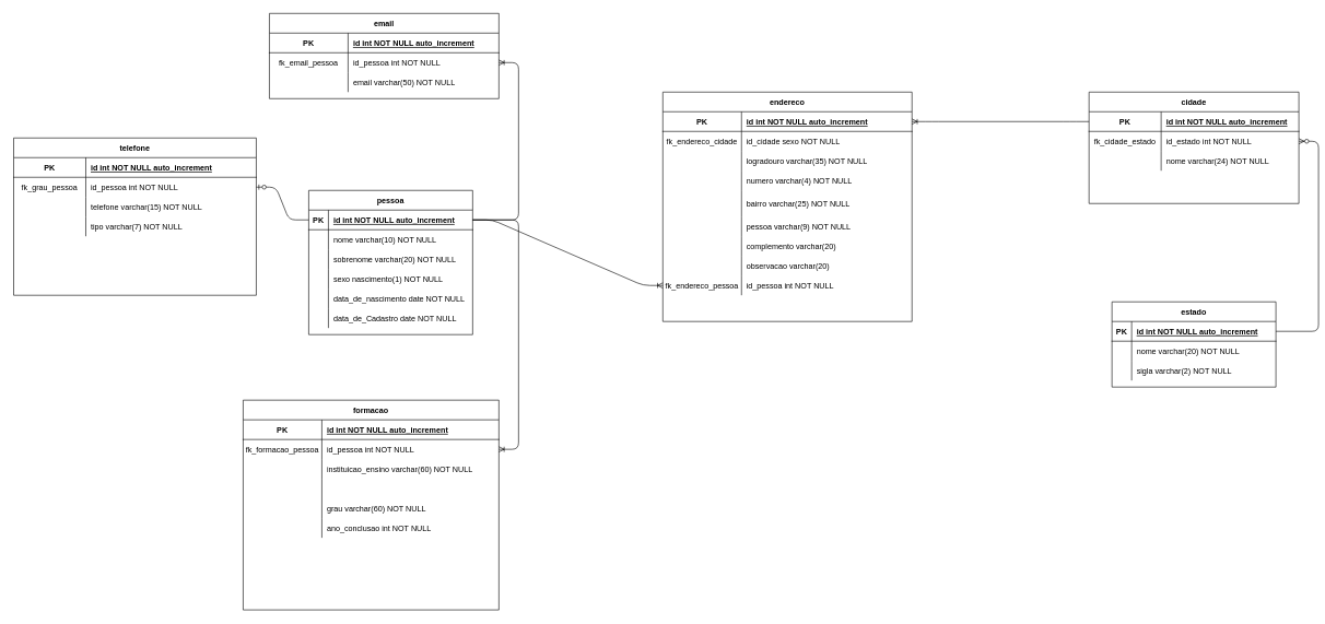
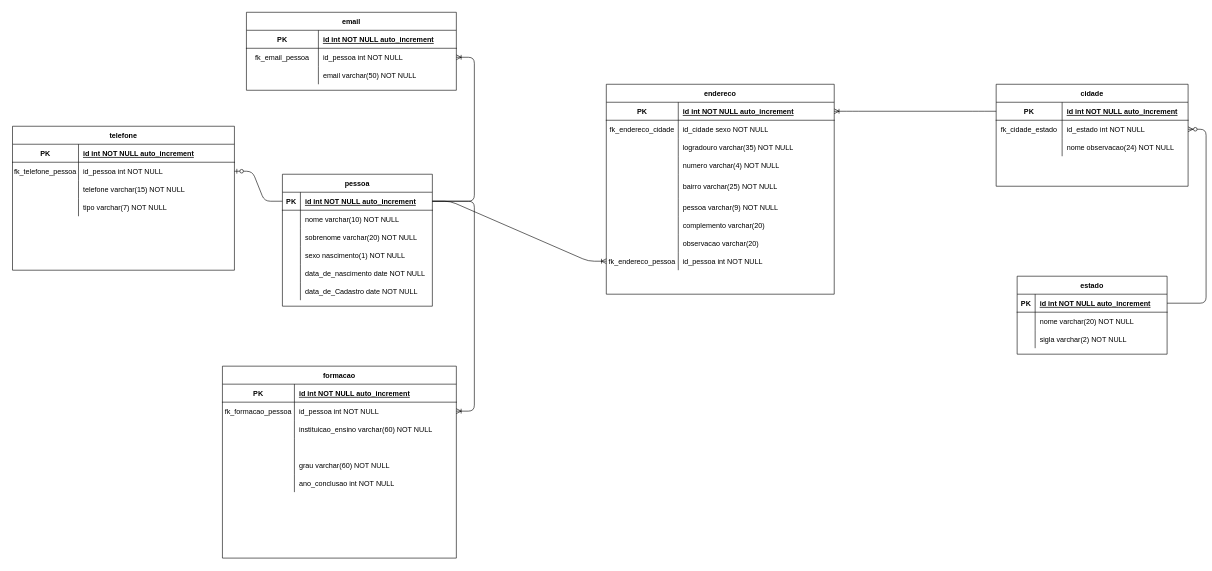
- <mxCell id="64" value="nome varchar(24) NOT NULL" style="shape=partialRectangle;overflow=hidden;connectable=0;fillColor=none;top=0;left=0;bottom=0;right=0;align=left;spacingLeft=6;" parent="62" vertex="1"><mxGeometry x="110" width="210" height="30" as="geometry" /></mxCell>
+ <mxCell id="64" value="nome observacao(24) NOT NULL" style="shape=partialRectangle;overflow=hidden;connectable=0;fillColor=none;top=0;left=0;bottom=0;right=0;align=left;spacingLeft=6;" parent="62" vertex="1"><mxGeometry x="110" width="210" height="30" as="geometry" /></mxCell>
- <mxCell id="7" value="fk_grau_pessoa" style="shape=partialRectangle;overflow=hidden;connectable=0;fillColor=none;top=0;left=0;bottom=0;right=0;" parent="6" vertex="1"><mxGeometry width="110" height="30" as="geometry" /></mxCell>
+ <mxCell id="7" value="fk_telefone_pessoa" style="shape=partialRectangle;overflow=hidden;connectable=0;fillColor=none;top=0;left=0;bottom=0;right=0;" parent="6" vertex="1"><mxGeometry width="110" height="30" as="geometry" /></mxCell>
